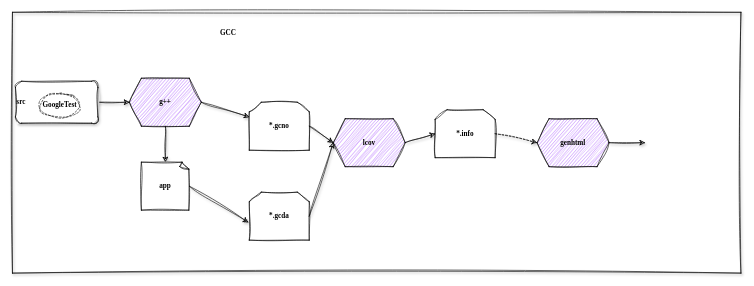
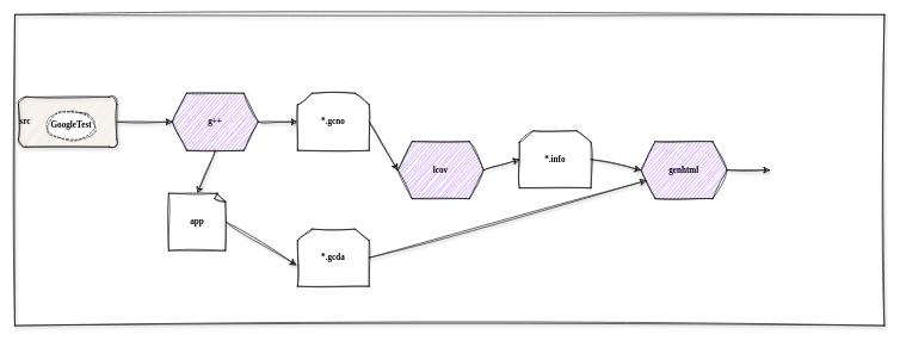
- <mxCell id="3" value="&lt;b&gt;GCC&lt;/b&gt;" style="text;html=1;align=center;verticalAlign=middle;whiteSpace=wrap;rounded=0;fontFamily=Architects Daughter;fontSource=https%3A%2F%2Ffonts.googleapis.com%2Fcss%3Ffamily%3DArchitects%2BDaughter;shadow=1;movable=0;resizable=0;rotatable=0;deletable=0;editable=0;locked=1;connectable=0;" vertex="1" parent="1"><mxGeometry x="350" y="40" width="60" height="30" as="geometry" /></mxCell>
- <mxCell id="11" value="&lt;div style=&quot;&quot;&gt;&lt;span style=&quot;background-color: initial;&quot;&gt;&lt;b&gt;src&lt;/b&gt;&lt;/span&gt;&lt;/div&gt;" style="rounded=1;whiteSpace=wrap;html=1;sketch=1;hachureGap=4;jiggle=2;curveFitting=1;fontFamily=Architects Daughter;fontSource=https%3A%2F%2Ffonts.googleapis.com%2Fcss%3Ffamily%3DArchitects%2BDaughter;shadow=1;align=left;movable=1;resizable=1;rotatable=1;deletable=1;editable=1;locked=0;connectable=1;" vertex="1" parent="10"><mxGeometry width="137.5" height="70" as="geometry" /></mxCell>
+ <mxCell id="11" value="&lt;div style=&quot;&quot;&gt;&lt;span style=&quot;background-color: initial;&quot;&gt;&lt;b&gt;src&lt;/b&gt;&lt;/span&gt;&lt;/div&gt;" style="rounded=1;whiteSpace=wrap;html=1;sketch=1;hachureGap=4;jiggle=2;curveFitting=1;fontFamily=Architects Daughter;fontSource=https%3A%2F%2Ffonts.googleapis.com%2Fcss%3Ffamily%3DArchitects%2BDaughter;shadow=1;align=left;movable=1;resizable=1;rotatable=1;deletable=1;editable=1;locked=0;connectable=1;fillColor=#ffe6cc;" vertex="1" parent="10"><mxGeometry width="137.5" height="70" as="geometry" /></mxCell>
- <mxCell id="5" value="&lt;b&gt;g++&lt;/b&gt;" style="shape=hexagon;perimeter=hexagonPerimeter2;whiteSpace=wrap;html=1;fixedSize=1;sketch=1;hachureGap=4;jiggle=2;curveFitting=1;fontFamily=Architects Daughter;fontSource=https%3A%2F%2Ffonts.googleapis.com%2Fcss%3Ffamily%3DArchitects%2BDaughter;fillColor=#B266FF;" vertex="1" parent="1"><mxGeometry x="215" y="130" width="120" height="80" as="geometry" /></mxCell>
+ <mxCell id="5" value="&lt;b&gt;g++&lt;/b&gt;" style="shape=hexagon;perimeter=hexagonPerimeter2;whiteSpace=wrap;html=1;fixedSize=1;sketch=1;hachureGap=4;jiggle=2;curveFitting=1;fontFamily=Architects Daughter;fontSource=https%3A%2F%2Ffonts.googleapis.com%2Fcss%3Ffamily%3DArchitects%2BDaughter;fillColor=#B266FF;" vertex="1" parent="1"><mxGeometry x="240" y="130" width="120" height="80" as="geometry" /></mxCell>
- <mxCell id="7" value="&lt;b&gt;*.gcno&lt;/b&gt;" style="shape=loopLimit;whiteSpace=wrap;html=1;sketch=1;hachureGap=4;jiggle=2;curveFitting=1;fontFamily=Architects Daughter;fontSource=https%3A%2F%2Ffonts.googleapis.com%2Fcss%3Ffamily%3DArchitects%2BDaughter;" vertex="1" parent="1"><mxGeometry x="415" y="170" width="100" height="80" as="geometry" /></mxCell>
+ <mxCell id="7" value="&lt;b&gt;*.gcno&lt;/b&gt;" style="shape=loopLimit;whiteSpace=wrap;html=1;sketch=1;hachureGap=4;jiggle=2;curveFitting=1;fontFamily=Architects Daughter;fontSource=https%3A%2F%2Ffonts.googleapis.com%2Fcss%3Ffamily%3DArchitects%2BDaughter;" vertex="1" parent="1"><mxGeometry x="415" y="130" width="100" height="80" as="geometry" /></mxCell>
- <mxCell id="23" value="" style="endArrow=classic;html=1;rounded=0;sketch=1;hachureGap=4;jiggle=2;curveFitting=1;fontFamily=Architects Daughter;fontSource=https%3A%2F%2Ffonts.googleapis.com%2Fcss%3Ffamily%3DArchitects%2BDaughter;exitX=1;exitY=0.5;exitDx=0;exitDy=0;shadow=1;entryX=0;entryY=0.5;entryDx=0;entryDy=0;dashed=1;" edge="1" parent="1" source="21" target="22"><mxGeometry width="50" height="50" relative="1" as="geometry"><mxPoint x="975" y="340" as="sourcePoint" /><mxPoint x="1035" y="340" as="targetPoint" /></mxGeometry></mxCell>
+ <mxCell id="23" value="" style="endArrow=classic;html=1;rounded=0;sketch=1;hachureGap=4;jiggle=2;curveFitting=1;fontFamily=Architects Daughter;fontSource=https%3A%2F%2Ffonts.googleapis.com%2Fcss%3Ffamily%3DArchitects%2BDaughter;exitX=1;exitY=0.5;exitDx=0;exitDy=0;shadow=1;entryX=0;entryY=0.5;entryDx=0;entryDy=0;" edge="1" parent="1" source="21" target="22"><mxGeometry width="50" height="50" relative="1" as="geometry"><mxPoint x="975" y="340" as="sourcePoint" /><mxPoint x="1035" y="340" as="targetPoint" /></mxGeometry></mxCell>
- <mxCell id="19" value="" style="endArrow=classic;html=1;rounded=0;sketch=1;hachureGap=4;jiggle=2;curveFitting=1;fontFamily=Architects Daughter;fontSource=https%3A%2F%2Ffonts.googleapis.com%2Fcss%3Ffamily%3DArchitects%2BDaughter;exitX=1;exitY=0.5;exitDx=0;exitDy=0;shadow=1;entryX=0;entryY=0.5;entryDx=0;entryDy=0;" edge="1" parent="1" source="16" target="17"><mxGeometry width="50" height="50" relative="1" as="geometry"><mxPoint x="515" y="300" as="sourcePoint" /><mxPoint x="615" y="368" as="targetPoint" /></mxGeometry></mxCell>
+ <mxCell id="19" value="" style="endArrow=classic;html=1;rounded=0;sketch=1;hachureGap=4;jiggle=2;curveFitting=1;fontFamily=Architects Daughter;fontSource=https%3A%2F%2Ffonts.googleapis.com%2Fcss%3Ffamily%3DArchitects%2BDaughter;exitX=1;exitY=0.5;exitDx=0;exitDy=0;shadow=1;" edge="1" parent="1" source="16" target="22"><mxGeometry width="50" height="50" relative="1" as="geometry"><mxPoint x="515" y="300" as="sourcePoint" /><mxPoint x="615" y="368" as="targetPoint" /></mxGeometry></mxCell>
